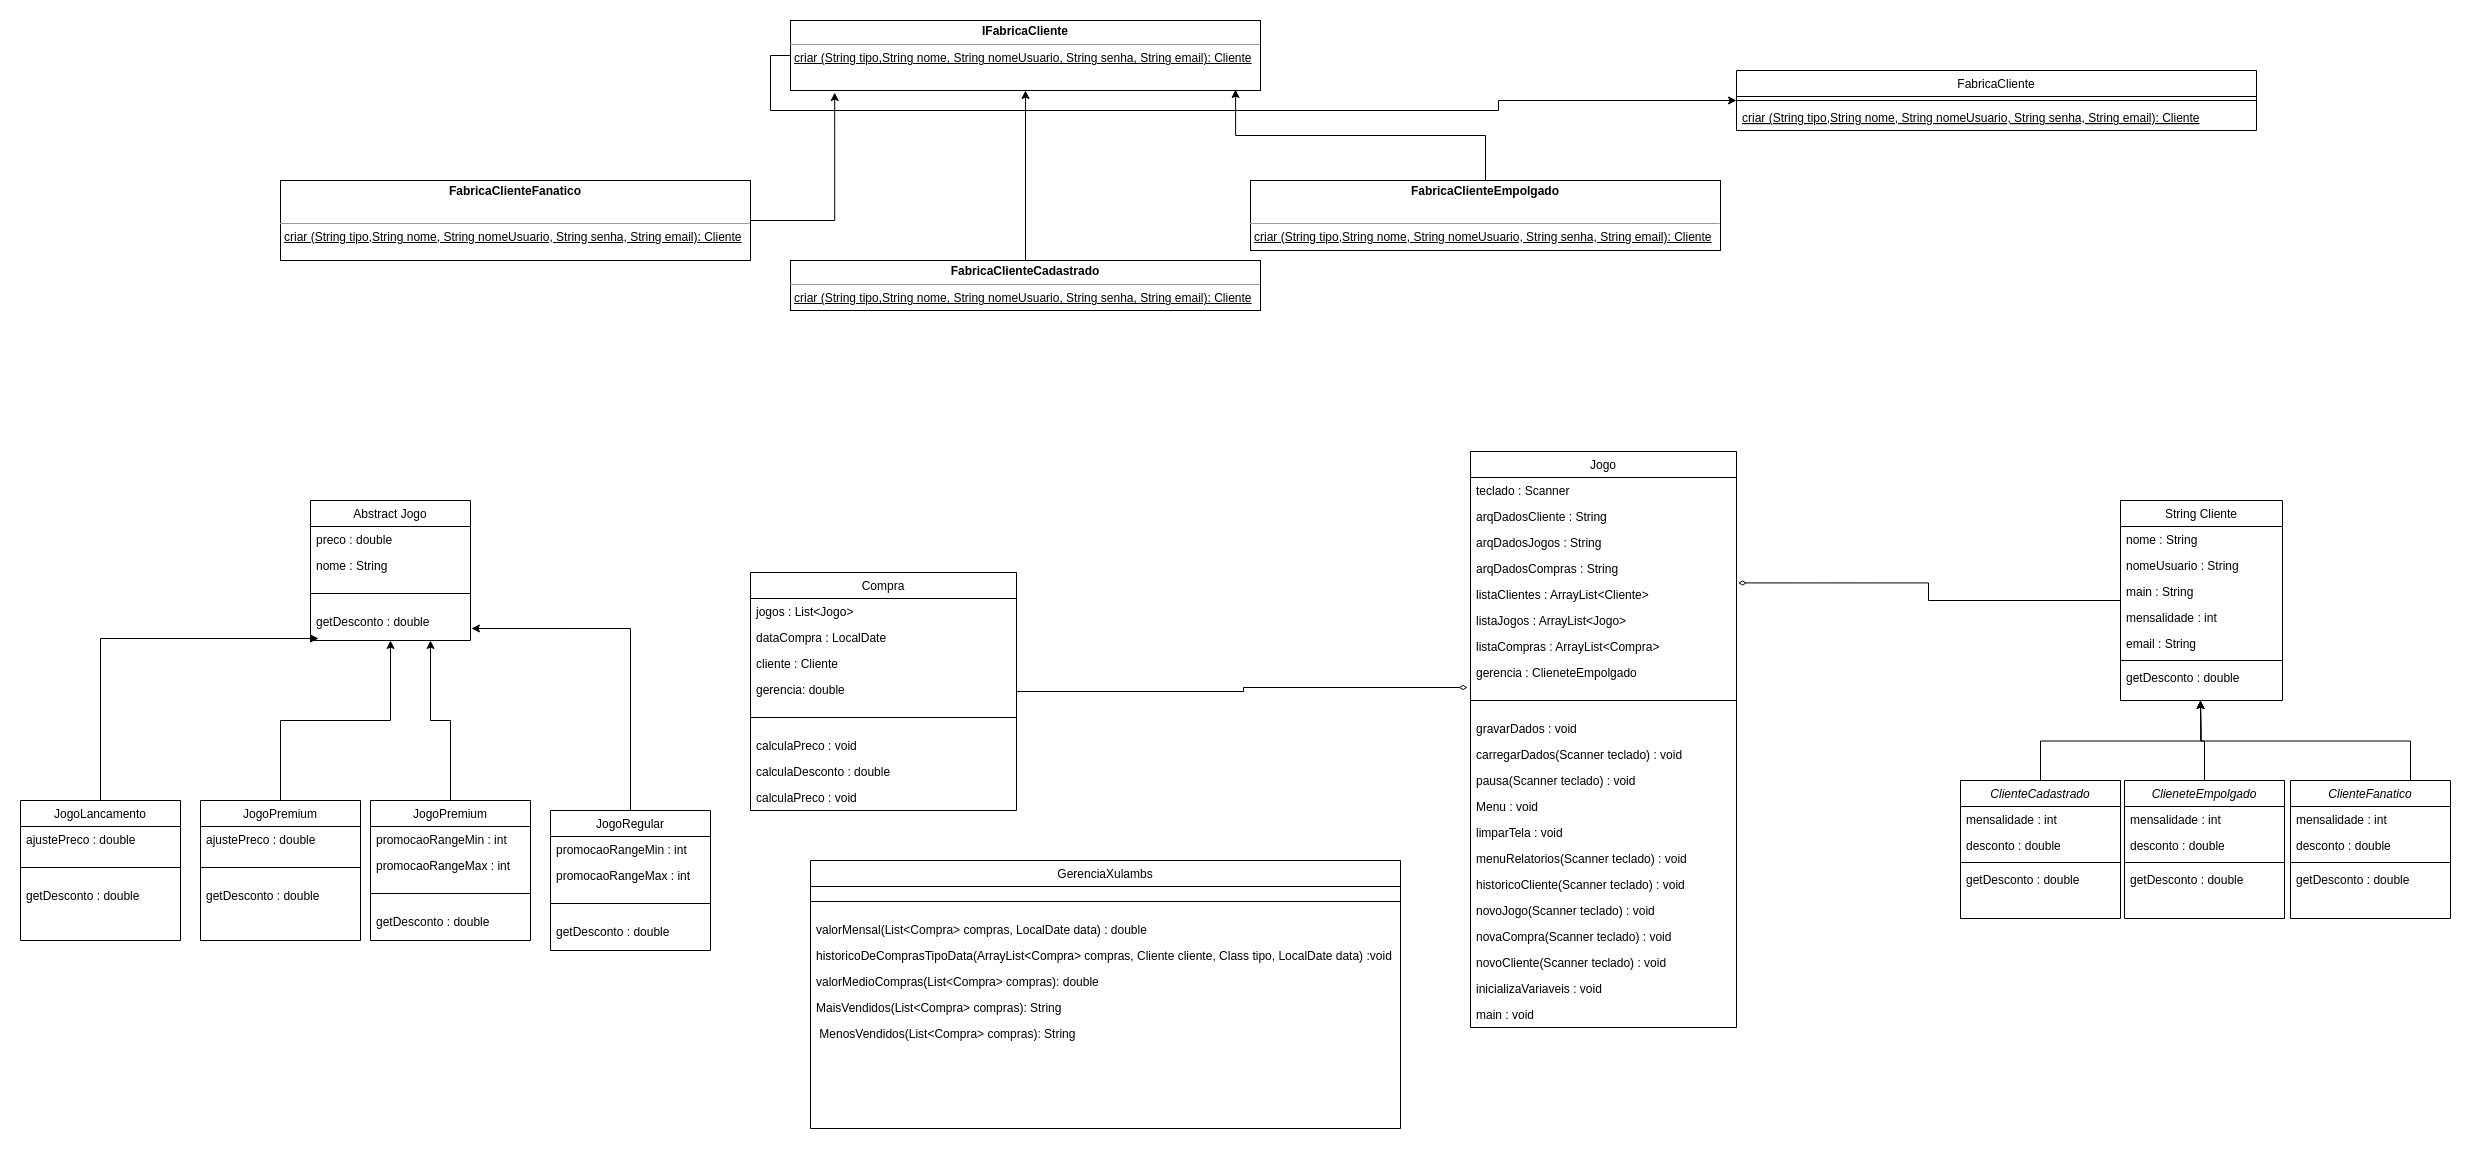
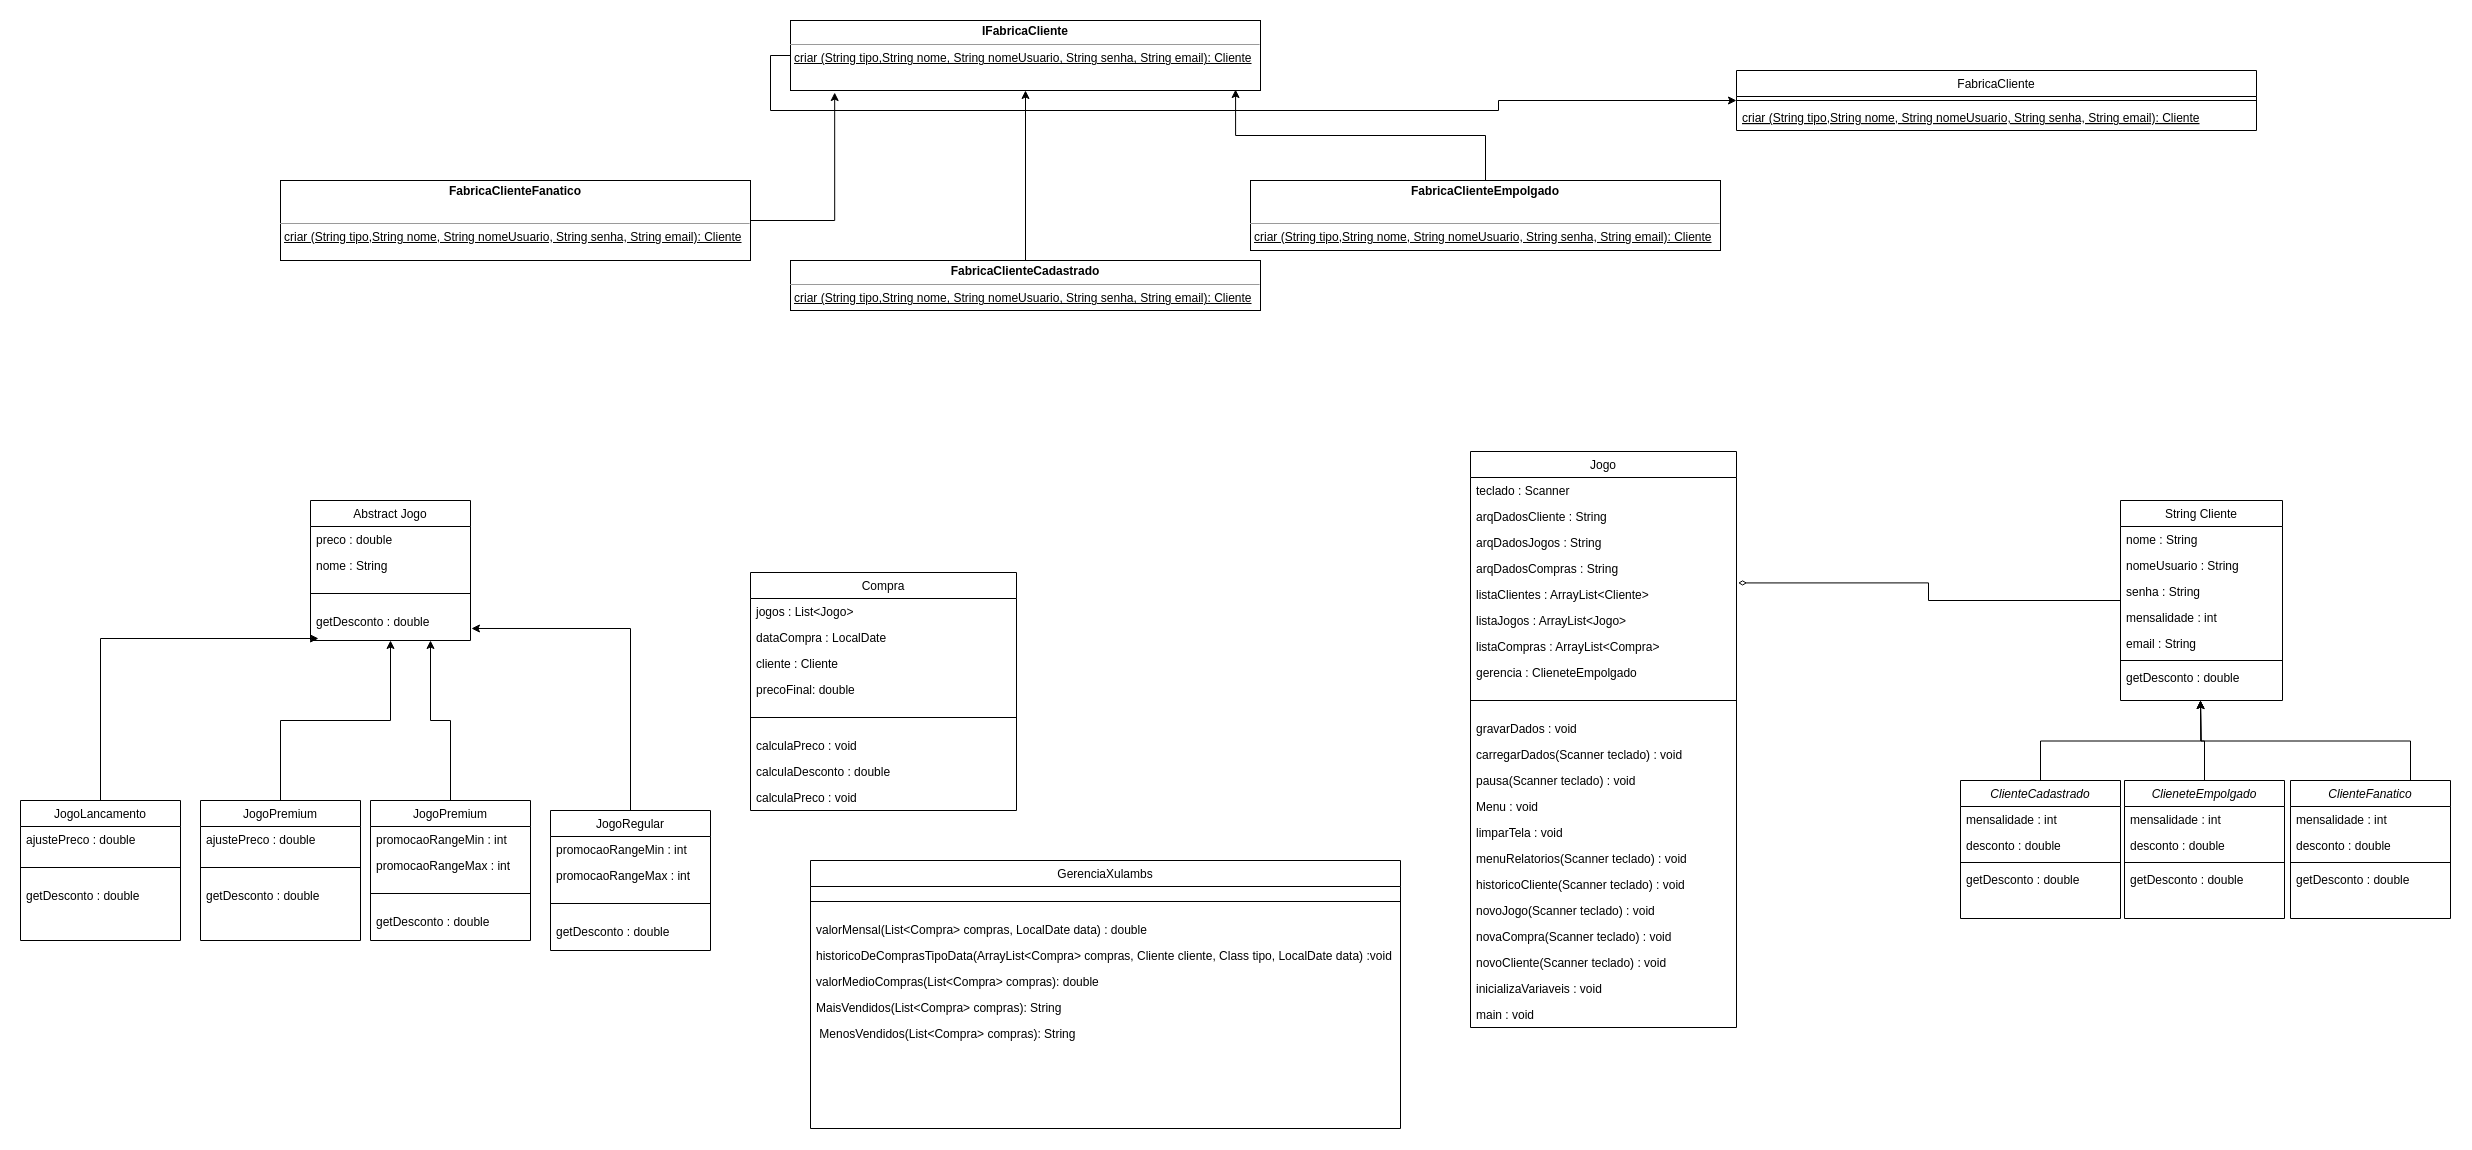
- <mxCell id="89" value="main : String" style="text;align=left;verticalAlign=top;spacingLeft=4;spacingRight=4;overflow=hidden;rotatable=0;points=[[0,0.5],[1,0.5]];portConstraint=eastwest;rounded=0;shadow=0;html=0;" vertex="1" parent="86"><mxGeometry y="78" width="162" height="26" as="geometry" /></mxCell>
+ <mxCell id="89" value="senha : String" style="text;align=left;verticalAlign=top;spacingLeft=4;spacingRight=4;overflow=hidden;rotatable=0;points=[[0,0.5],[1,0.5]];portConstraint=eastwest;rounded=0;shadow=0;html=0;" vertex="1" parent="86"><mxGeometry y="78" width="162" height="26" as="geometry" /></mxCell>
- <mxCell id="7" value="gerencia: double" style="text;align=left;verticalAlign=top;spacingLeft=4;spacingRight=4;overflow=hidden;rotatable=0;points=[[0,0.5],[1,0.5]];portConstraint=eastwest;" vertex="1" parent="3"><mxGeometry y="104" width="266" height="26" as="geometry" /></mxCell>
+ <mxCell id="7" value="precoFinal: double" style="text;align=left;verticalAlign=top;spacingLeft=4;spacingRight=4;overflow=hidden;rotatable=0;points=[[0,0.5],[1,0.5]];portConstraint=eastwest;" vertex="1" parent="3"><mxGeometry y="104" width="266" height="26" as="geometry" /></mxCell>
- <mxCell id="2" style="edgeStyle=orthogonalEdgeStyle;rounded=0;orthogonalLoop=1;jettySize=auto;html=1;entryX=-0.011;entryY=1.077;entryDx=0;entryDy=0;entryPerimeter=0;fontColor=#000000;endArrow=diamondThin;endFill=0;" edge="1" parent="1" source="3" target="65"><mxGeometry relative="1" as="geometry" /></mxCell>
